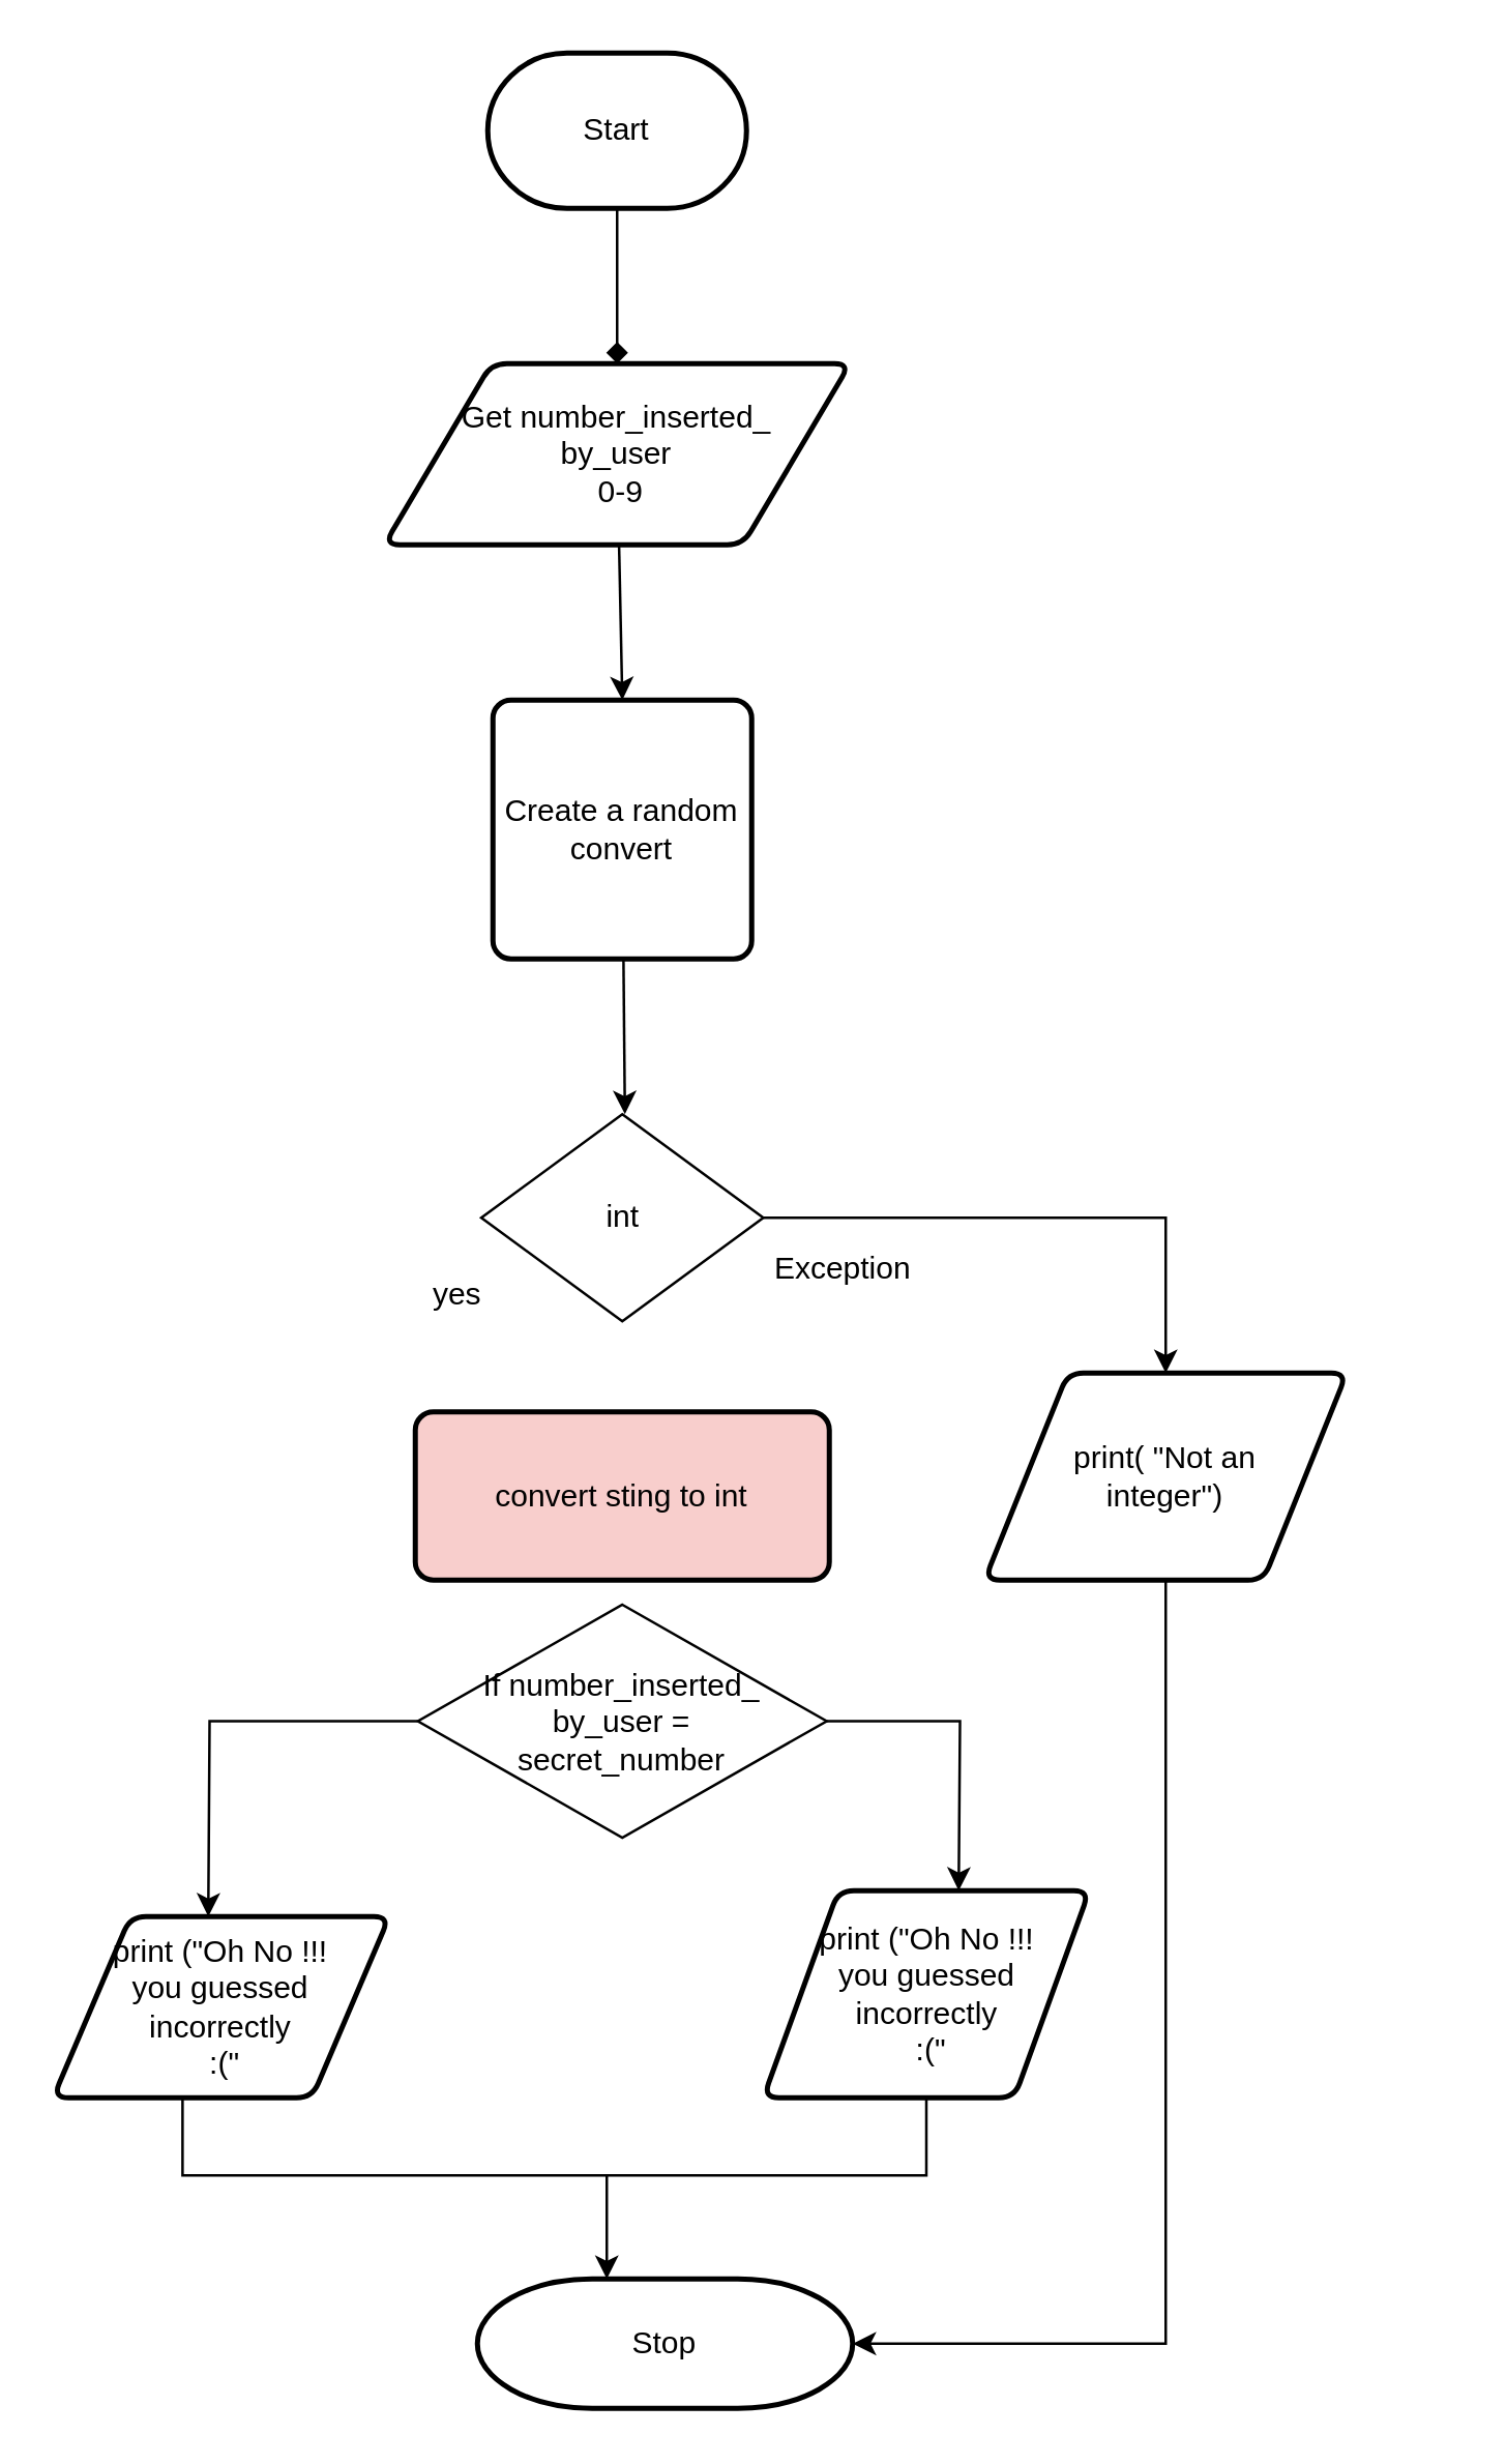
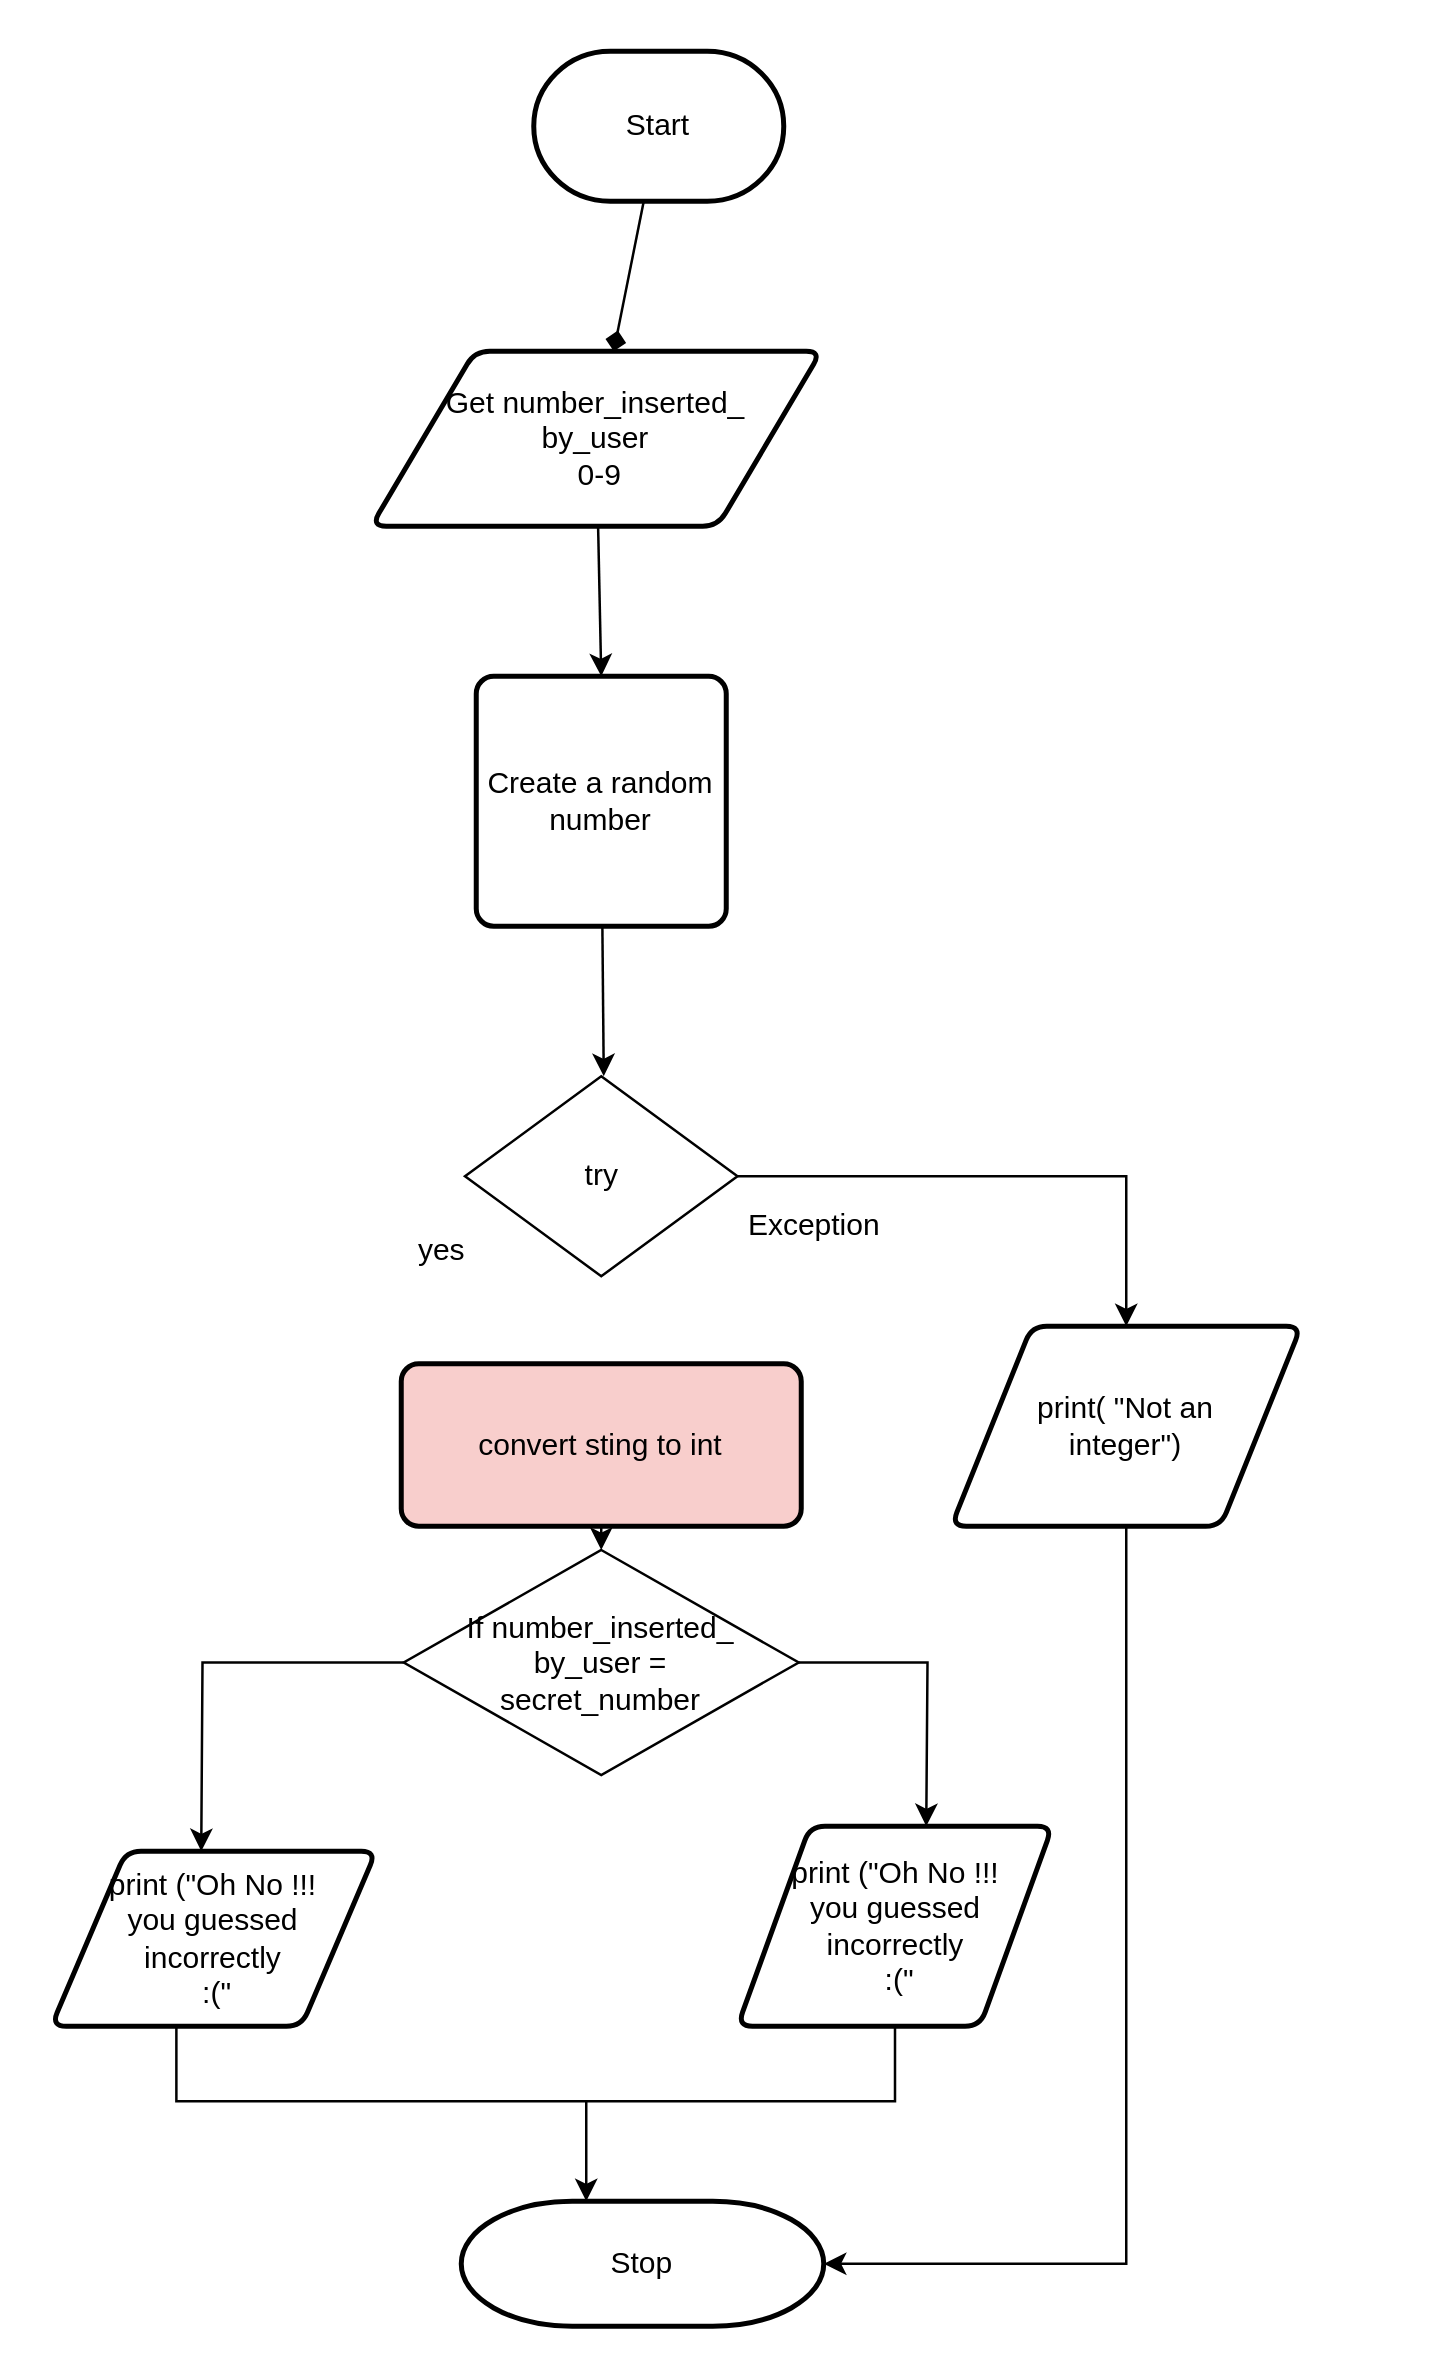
- <mxCell id="3" value="Start" style="strokeWidth=2;html=1;shape=mxgraph.flowchart.terminator;whiteSpace=wrap;" parent="1" vertex="1"><mxGeometry x="188" y="20" width="100" height="60" as="geometry" /></mxCell>
+ <mxCell id="3" value="Start" style="strokeWidth=2;html=1;shape=mxgraph.flowchart.terminator;whiteSpace=wrap;" parent="1" vertex="1"><mxGeometry x="213" y="20" width="100" height="60" as="geometry" /></mxCell>
- <mxCell id="9" value="Create a random convert" style="rounded=1;whiteSpace=wrap;html=1;absoluteArcSize=1;arcSize=14;strokeWidth=2;" parent="1" vertex="1"><mxGeometry x="190" y="270" width="100" height="100" as="geometry" /></mxCell>
+ <mxCell id="9" value="Create a random number" style="rounded=1;whiteSpace=wrap;html=1;absoluteArcSize=1;arcSize=14;strokeWidth=2;" parent="1" vertex="1"><mxGeometry x="190" y="270" width="100" height="100" as="geometry" /></mxCell>
- <mxCell id="13" value="int" style="rhombus;whiteSpace=wrap;html=1;" vertex="1" parent="1"><mxGeometry x="185.5" y="430" width="109" height="80" as="geometry" /></mxCell>
+ <mxCell id="13" value="try" style="rhombus;whiteSpace=wrap;html=1;" vertex="1" parent="1"><mxGeometry x="185.5" y="430" width="109" height="80" as="geometry" /></mxCell>
+ <mxCell id="21" style="edgeStyle=orthogonalEdgeStyle;rounded=0;html=1;" edge="1" parent="1" source="22" target="16"><mxGeometry relative="1" as="geometry"><Array as="points"><mxPoint x="239" y="670" /><mxPoint x="239" y="670" /></Array></mxGeometry></mxCell>
